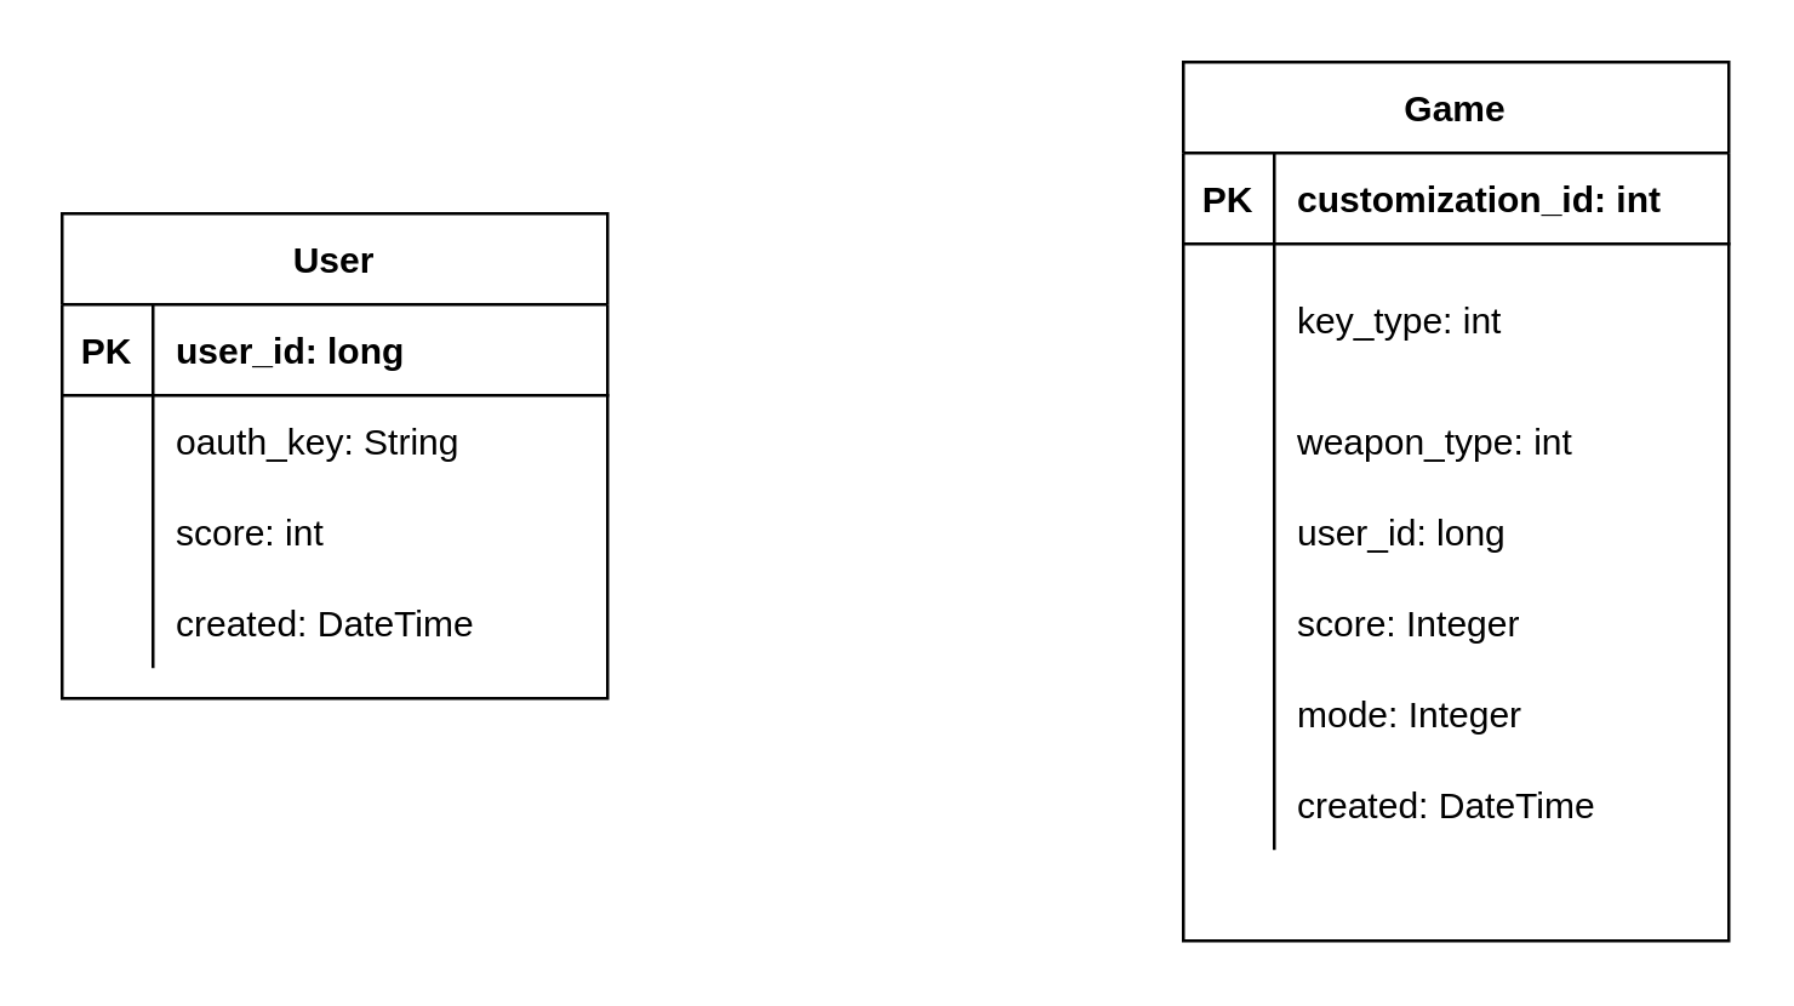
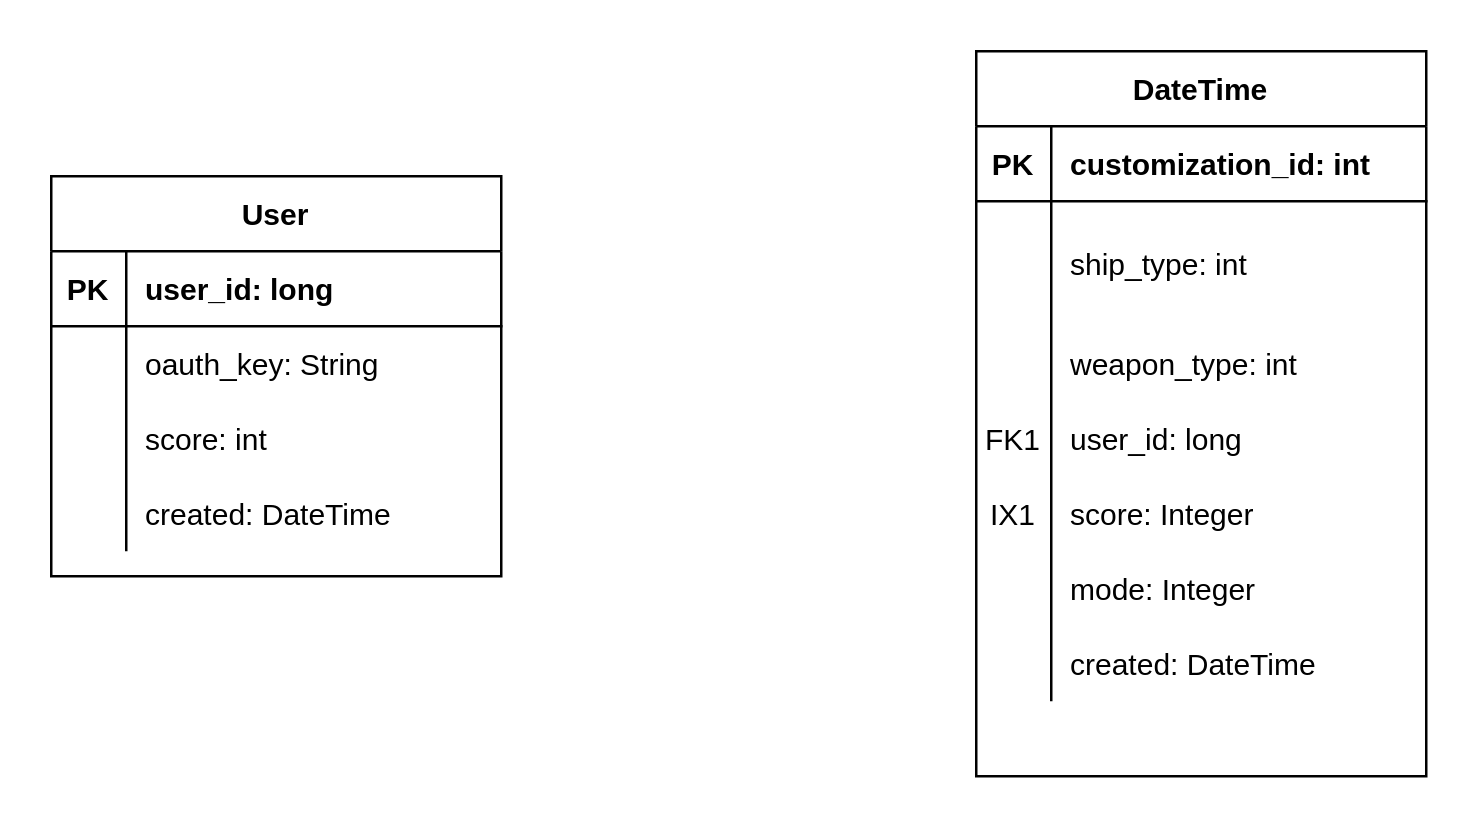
- <mxCell id="15" value="Game" style="shape=table;startSize=30;container=1;collapsible=1;childLayout=tableLayout;fixedRows=1;rowLines=0;fontStyle=1;align=center;resizeLast=1;" vertex="1" parent="1"><mxGeometry x="390" y="20" width="180" height="290" as="geometry" /></mxCell>
+ <mxCell id="15" value="DateTime" style="shape=table;startSize=30;container=1;collapsible=1;childLayout=tableLayout;fixedRows=1;rowLines=0;fontStyle=1;align=center;resizeLast=1;" vertex="1" parent="1"><mxGeometry x="390" y="20" width="180" height="290" as="geometry" /></mxCell>
- <mxCell id="21" value="key_type: int" style="shape=partialRectangle;connectable=0;fillColor=none;top=0;left=0;bottom=0;right=0;align=left;spacingLeft=6;overflow=hidden;" vertex="1" parent="19"><mxGeometry x="30" width="150" height="50" as="geometry" /></mxCell>
+ <mxCell id="21" value="ship_type: int" style="shape=partialRectangle;connectable=0;fillColor=none;top=0;left=0;bottom=0;right=0;align=left;spacingLeft=6;overflow=hidden;" vertex="1" parent="19"><mxGeometry x="30" width="150" height="50" as="geometry" /></mxCell>
+ <mxCell id="26" value="FK1" style="shape=partialRectangle;connectable=0;fillColor=none;top=0;left=0;bottom=0;right=0;editable=1;overflow=hidden;" vertex="1" parent="25"><mxGeometry width="30" height="30" as="geometry" /></mxCell>
+ <mxCell id="29" value="IX1" style="shape=partialRectangle;connectable=0;fillColor=none;top=0;left=0;bottom=0;right=0;editable=1;overflow=hidden;" vertex="1" parent="28"><mxGeometry width="30" height="30" as="geometry" /></mxCell>
